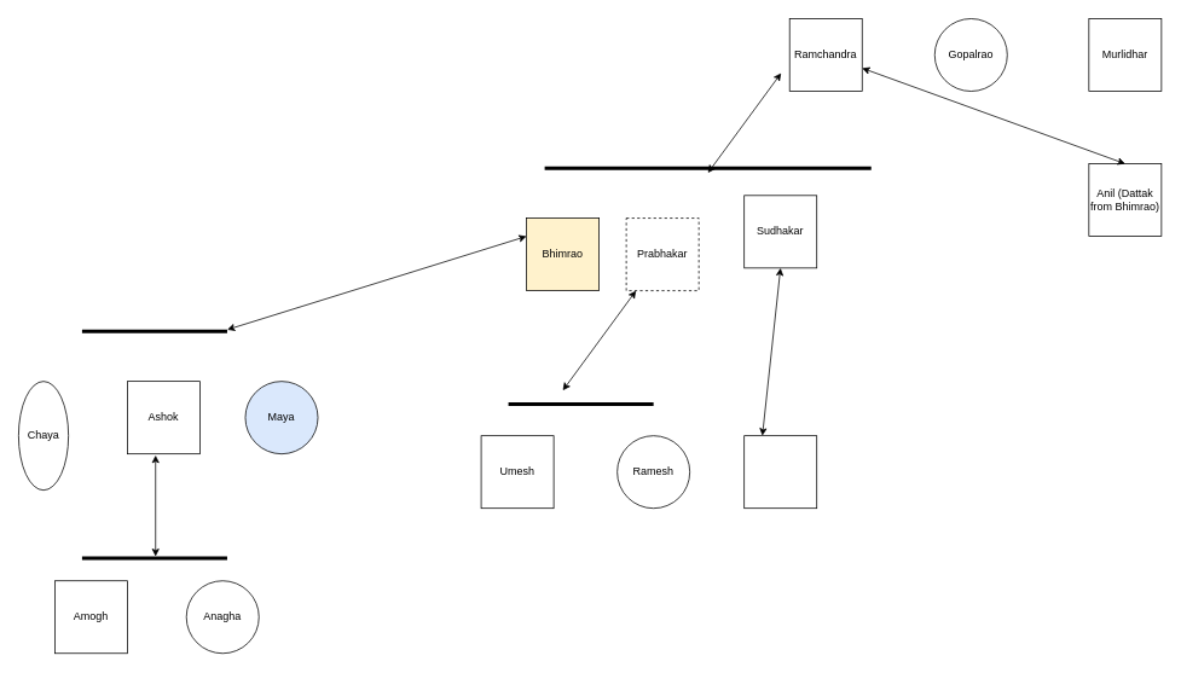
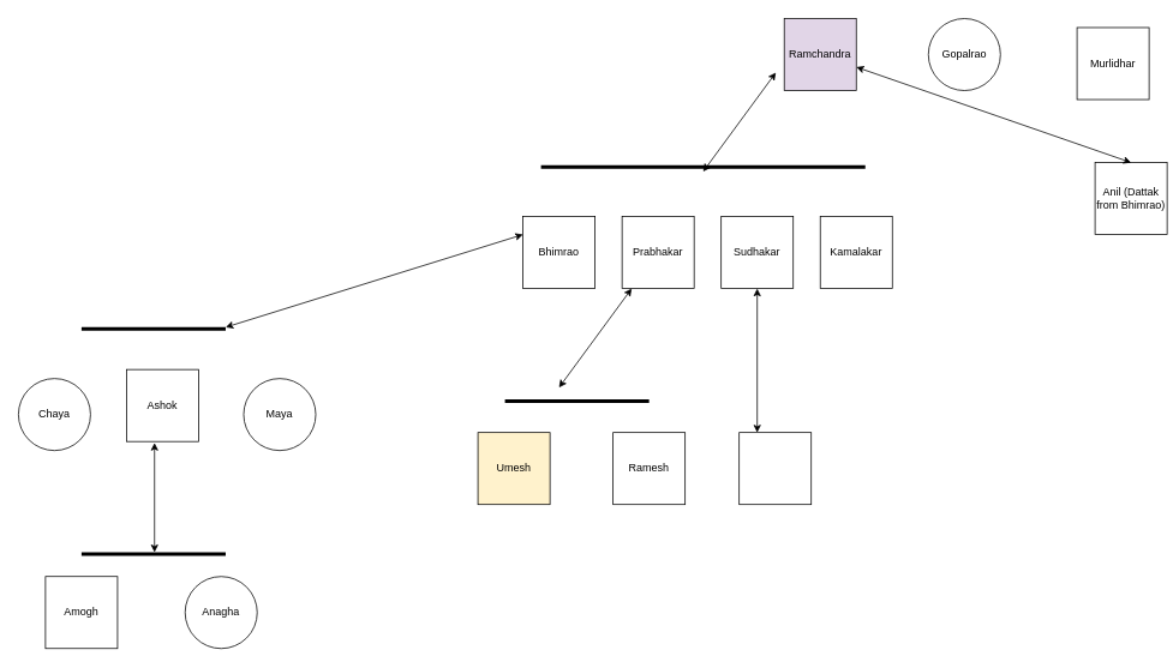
- <mxCell id="2" value="Ramchandra" style="whiteSpace=wrap;html=1;aspect=fixed;" vertex="1" parent="1"><mxGeometry x="870" y="20" width="80" height="80" as="geometry" /></mxCell>
+ <mxCell id="2" value="Ramchandra" style="whiteSpace=wrap;html=1;aspect=fixed;fillColor=#e1d5e7;" vertex="1" parent="1"><mxGeometry x="870" y="20" width="80" height="80" as="geometry" /></mxCell>
- <mxCell id="4" value="Murlidhar" style="whiteSpace=wrap;html=1;aspect=fixed;" vertex="1" parent="1"><mxGeometry x="1200" y="20" width="80" height="80" as="geometry" /></mxCell>
+ <mxCell id="4" value="Murlidhar" style="whiteSpace=wrap;html=1;aspect=fixed;" vertex="1" parent="1"><mxGeometry x="1195" y="30" width="80" height="80" as="geometry" /></mxCell>
- <mxCell id="22" value="Anil (Dattak from Bhimrao)" style="whiteSpace=wrap;html=1;aspect=fixed;" vertex="1" parent="1"><mxGeometry x="1200" y="180" width="80" height="80" as="geometry" /></mxCell>
+ <mxCell id="22" value="Anil (Dattak from Bhimrao)" style="whiteSpace=wrap;html=1;aspect=fixed;" vertex="1" parent="1"><mxGeometry x="1215" y="180" width="80" height="80" as="geometry" /></mxCell>
- <mxCell id="7" value="Sudhakar" style="whiteSpace=wrap;html=1;aspect=fixed;" vertex="1" parent="1"><mxGeometry x="820" y="215" width="80" height="80" as="geometry" /></mxCell>
+ <mxCell id="7" value="Sudhakar" style="whiteSpace=wrap;html=1;aspect=fixed;" vertex="1" parent="1"><mxGeometry x="800" y="240" width="80" height="80" as="geometry" /></mxCell>
- <mxCell id="5" value="Bhimrao" style="whiteSpace=wrap;html=1;aspect=fixed;fillColor=#fff2cc;" vertex="1" parent="1"><mxGeometry x="580" y="240" width="80" height="80" as="geometry" /></mxCell>
+ <mxCell id="5" value="Bhimrao" style="whiteSpace=wrap;html=1;aspect=fixed;" vertex="1" parent="1"><mxGeometry x="580" y="240" width="80" height="80" as="geometry" /></mxCell>
- <mxCell id="6" value="Prabhakar" style="whiteSpace=wrap;html=1;aspect=fixed;dashed=1;" vertex="1" parent="1"><mxGeometry x="690" y="240" width="80" height="80" as="geometry" /></mxCell>
+ <mxCell id="6" value="Prabhakar" style="whiteSpace=wrap;html=1;aspect=fixed;" vertex="1" parent="1"><mxGeometry x="690" y="240" width="80" height="80" as="geometry" /></mxCell>
+ <mxCell id="8" value="Kamalakar" style="whiteSpace=wrap;html=1;aspect=fixed;" vertex="1" parent="1"><mxGeometry x="910" y="240" width="80" height="80" as="geometry" /></mxCell>
- <mxCell id="9" value="Ashok" style="whiteSpace=wrap;html=1;aspect=fixed;" vertex="1" parent="1"><mxGeometry x="140" y="420" width="80" height="80" as="geometry" /></mxCell>
+ <mxCell id="9" value="Ashok" style="whiteSpace=wrap;html=1;aspect=fixed;" vertex="1" parent="1"><mxGeometry x="140" y="410" width="80" height="80" as="geometry" /></mxCell>
- <mxCell id="11" value="Maya" style="ellipse;whiteSpace=wrap;html=1;aspect=fixed;fillColor=#dae8fc;" vertex="1" parent="1"><mxGeometry x="270" y="420" width="80" height="80" as="geometry" /></mxCell>
+ <mxCell id="11" value="Maya" style="ellipse;whiteSpace=wrap;html=1;aspect=fixed;" vertex="1" parent="1"><mxGeometry x="270" y="420" width="80" height="80" as="geometry" /></mxCell>
- <mxCell id="10" value="Chaya" style="ellipse;whiteSpace=wrap;html=1;aspect=fixed;" vertex="1" parent="1"><mxGeometry x="20" y="420" width="55" height="120" as="geometry" /></mxCell>
+ <mxCell id="10" value="Chaya" style="ellipse;whiteSpace=wrap;html=1;aspect=fixed;" vertex="1" parent="1"><mxGeometry x="20" y="420" width="80" height="80" as="geometry" /></mxCell>
- <mxCell id="12" value="Umesh" style="whiteSpace=wrap;html=1;aspect=fixed;" vertex="1" parent="1"><mxGeometry x="530" y="480" width="80" height="80" as="geometry" /></mxCell>
+ <mxCell id="12" value="Umesh" style="whiteSpace=wrap;html=1;aspect=fixed;fillColor=#fff2cc;" vertex="1" parent="1"><mxGeometry x="530" y="480" width="80" height="80" as="geometry" /></mxCell>
- <mxCell id="13" value="Ramesh" style="ellipse;whiteSpace=wrap;html=1;aspect=fixed;" vertex="1" parent="1"><mxGeometry x="680" y="480" width="80" height="80" as="geometry" /></mxCell>
+ <mxCell id="13" value="Ramesh" style="whiteSpace=wrap;html=1;aspect=fixed;" vertex="1" parent="1"><mxGeometry x="680" y="480" width="80" height="80" as="geometry" /></mxCell>
- <mxCell id="24" value="Amogh" style="whiteSpace=wrap;html=1;aspect=fixed;" vertex="1" parent="1"><mxGeometry x="60" y="640" width="80" height="80" as="geometry" /></mxCell>
+ <mxCell id="24" value="Amogh" style="whiteSpace=wrap;html=1;aspect=fixed;" vertex="1" parent="1"><mxGeometry x="50" y="640" width="80" height="80" as="geometry" /></mxCell>
